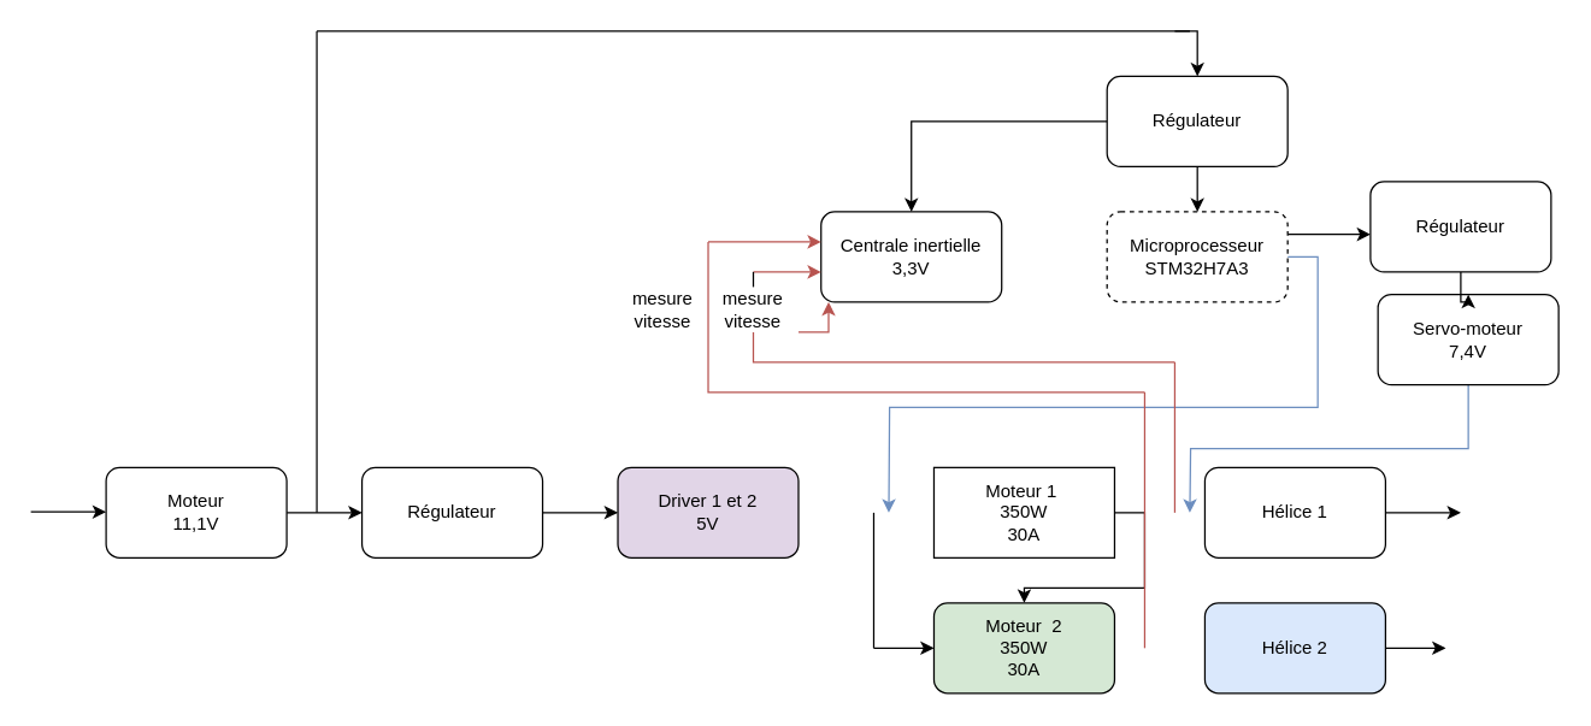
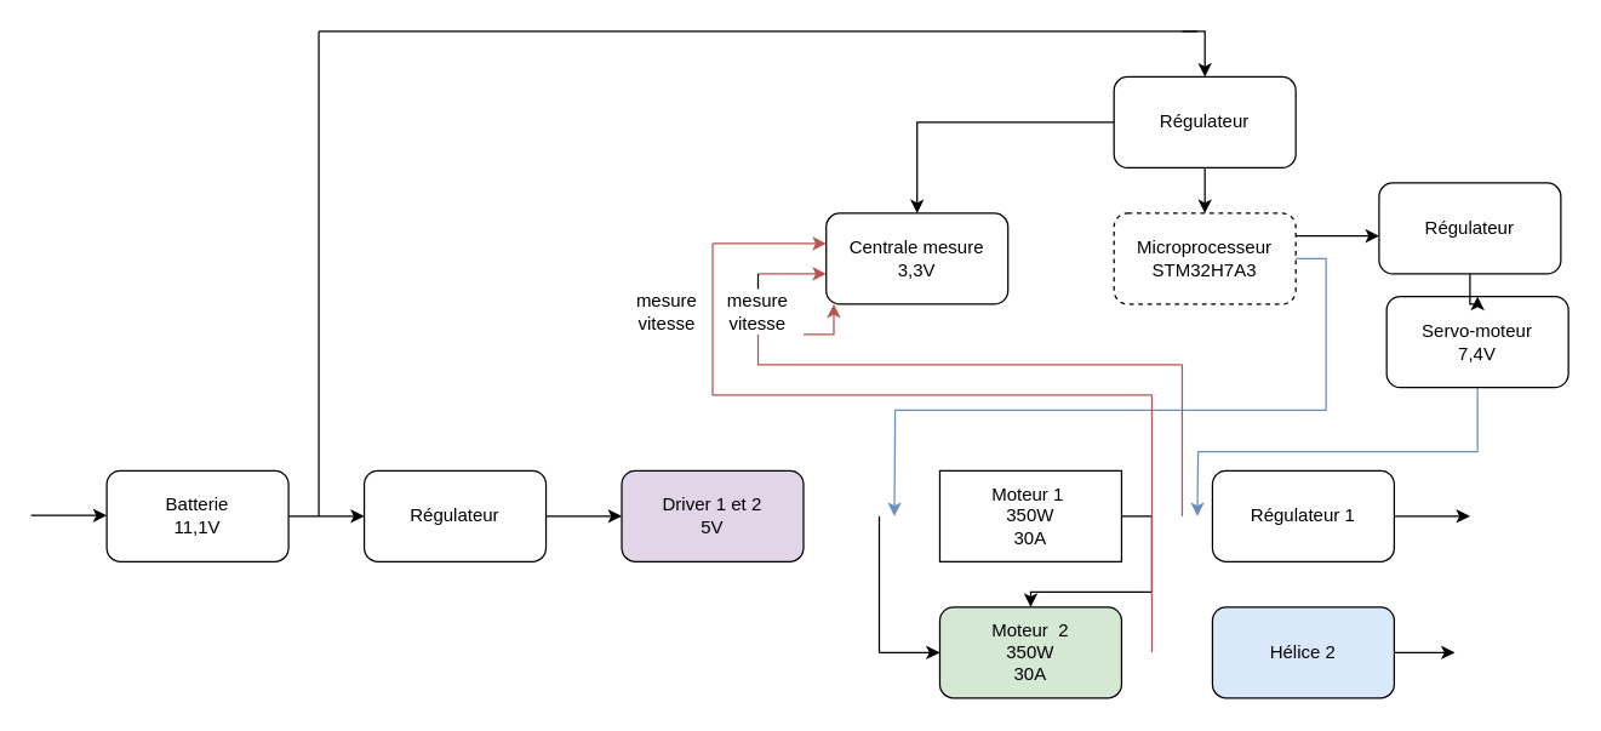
- <mxCell id="4" value="Centrale inertielle&lt;br&gt;3,3V" style="rounded=1;whiteSpace=wrap;html=1;" parent="1" vertex="1"><mxGeometry x="545" y="140" width="120" height="60" as="geometry" /></mxCell>
+ <mxCell id="4" value="Centrale mesure&lt;br&gt;3,3V" style="rounded=1;whiteSpace=wrap;html=1;" parent="1" vertex="1"><mxGeometry x="545" y="140" width="120" height="60" as="geometry" /></mxCell>
- <mxCell id="15" value="Moteur&lt;br&gt;11,1V" style="rounded=1;whiteSpace=wrap;html=1;" parent="1" vertex="1"><mxGeometry x="70" y="310" width="120" height="60" as="geometry" /></mxCell>
+ <mxCell id="15" value="Batterie&lt;br&gt;11,1V" style="rounded=1;whiteSpace=wrap;html=1;" parent="1" vertex="1"><mxGeometry x="70" y="310" width="120" height="60" as="geometry" /></mxCell>
- <mxCell id="9" value="Hélice 1" style="rounded=1;whiteSpace=wrap;html=1;" parent="1" vertex="1"><mxGeometry x="800" y="310" width="120" height="60" as="geometry" /></mxCell>
+ <mxCell id="9" value="Régulateur 1" style="rounded=1;whiteSpace=wrap;html=1;" parent="1" vertex="1"><mxGeometry x="800" y="310" width="120" height="60" as="geometry" /></mxCell>
